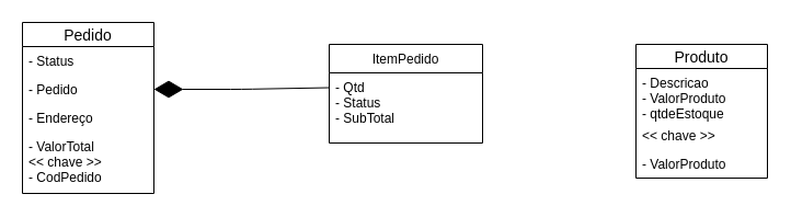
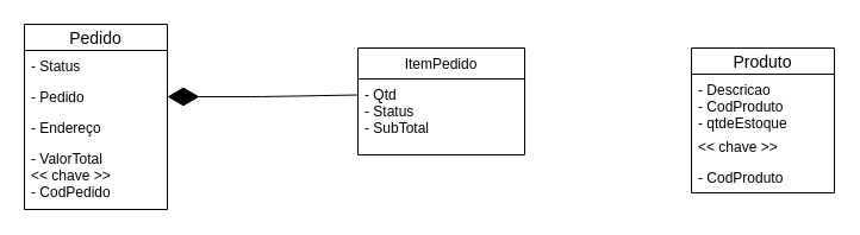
- <mxCell id="11" value="- Descricao&#10;- ValorProduto&#10;- qtdeEstoque" style="text;strokeColor=none;fillColor=none;spacingLeft=4;spacingRight=4;overflow=hidden;rotatable=0;points=[[0,0.5],[1,0.5]];portConstraint=eastwest;fontSize=12;" parent="10" vertex="1"><mxGeometry y="22" width="120" height="48" as="geometry" /></mxCell>
+ <mxCell id="11" value="- Descricao&#10;- CodProduto&#10;- qtdeEstoque" style="text;strokeColor=none;fillColor=none;spacingLeft=4;spacingRight=4;overflow=hidden;rotatable=0;points=[[0,0.5],[1,0.5]];portConstraint=eastwest;fontSize=12;" parent="10" vertex="1"><mxGeometry y="22" width="120" height="48" as="geometry" /></mxCell>
- <mxCell id="13" value="- ValorProduto" style="text;strokeColor=none;fillColor=none;spacingLeft=4;spacingRight=4;overflow=hidden;rotatable=0;points=[[0,0.5],[1,0.5]];portConstraint=eastwest;fontSize=12;" parent="10" vertex="1"><mxGeometry y="96" width="120" height="26" as="geometry" /></mxCell>
+ <mxCell id="13" value="- CodProduto" style="text;strokeColor=none;fillColor=none;spacingLeft=4;spacingRight=4;overflow=hidden;rotatable=0;points=[[0,0.5],[1,0.5]];portConstraint=eastwest;fontSize=12;" parent="10" vertex="1"><mxGeometry y="96" width="120" height="26" as="geometry" /></mxCell>
